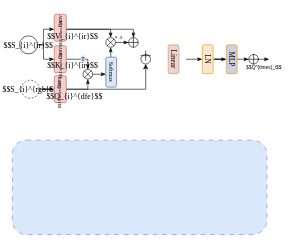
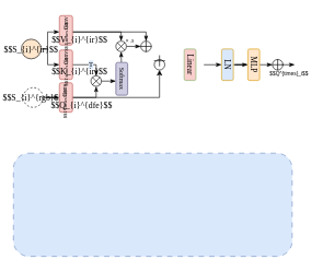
- <mxCell id="5" value="$$S_{i}^{ir}$$" style="ellipse;whiteSpace=wrap;html=1;aspect=fixed;fontFamily=Times New Roman;fontStyle=0;fontSize=13;" parent="1" vertex="1"><mxGeometry x="32" y="59" width="30" height="30" as="geometry" /></mxCell>
+ <mxCell id="5" value="$$S_{i}^{ir}$$" style="ellipse;whiteSpace=wrap;html=1;aspect=fixed;fontFamily=Times New Roman;fontStyle=0;fontSize=13;fillColor=#ffe6cc;" parent="1" vertex="1"><mxGeometry x="32" y="59" width="30" height="30" as="geometry" /></mxCell>
- <mxCell id="22" value="LN" style="rounded=1;whiteSpace=wrap;html=1;fontFamily=Times New Roman;horizontal=0;rotation=-180;fillColor=#ffe6cc;strokeColor=#d79b00;" parent="1" vertex="1"><mxGeometry x="337" y="74" width="18" height="48" as="geometry" /></mxCell>
+ <mxCell id="22" value="LN" style="rounded=1;whiteSpace=wrap;html=1;fontFamily=Times New Roman;horizontal=0;rotation=-180;fillColor=#dae8fc;strokeColor=#d79b00;" parent="1" vertex="1"><mxGeometry x="337" y="74" width="18" height="48" as="geometry" /></mxCell>
- <mxCell id="24" value="MLP" style="rounded=1;whiteSpace=wrap;html=1;fontFamily=Times New Roman;horizontal=0;rotation=-180;fillColor=#d0cee2;strokeColor=#d79b00;" parent="1" vertex="1"><mxGeometry x="377" y="74" width="18" height="48" as="geometry" /></mxCell>
+ <mxCell id="24" value="MLP" style="rounded=1;whiteSpace=wrap;html=1;fontFamily=Times New Roman;horizontal=0;rotation=-180;fillColor=#ffe6cc;strokeColor=#d79b00;" parent="1" vertex="1"><mxGeometry x="377" y="74" width="18" height="48" as="geometry" /></mxCell>
- <mxCell id="18" value="Softmax" style="rounded=1;whiteSpace=wrap;html=1;horizontal=0;flipV=0;flipH=0;rotation=-180;fontFamily=Times New Roman;fillColor=#dae8fc;strokeColor=#56517e;spacingTop=-2;fontSize=10;" parent="1" vertex="1"><mxGeometry x="176" y="94.5" width="18" height="50" as="geometry" /></mxCell>
+ <mxCell id="18" value="Softmax" style="rounded=1;whiteSpace=wrap;html=1;horizontal=0;flipV=0;flipH=0;rotation=-180;fontFamily=Times New Roman;fillColor=#d0cee2;strokeColor=#56517e;spacingTop=-2;fontSize=10;" parent="1" vertex="1"><mxGeometry x="176" y="94.5" width="18" height="50" as="geometry" /></mxCell>
